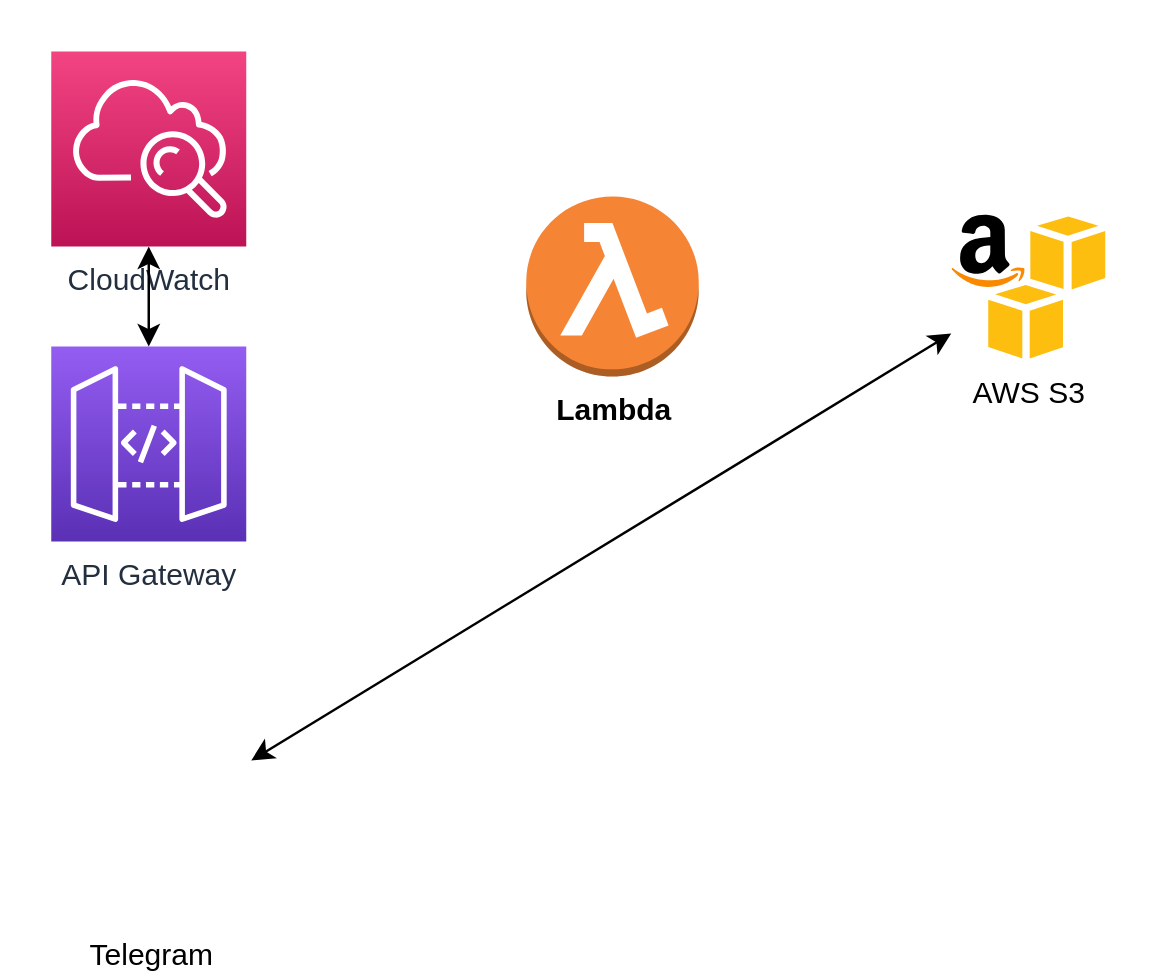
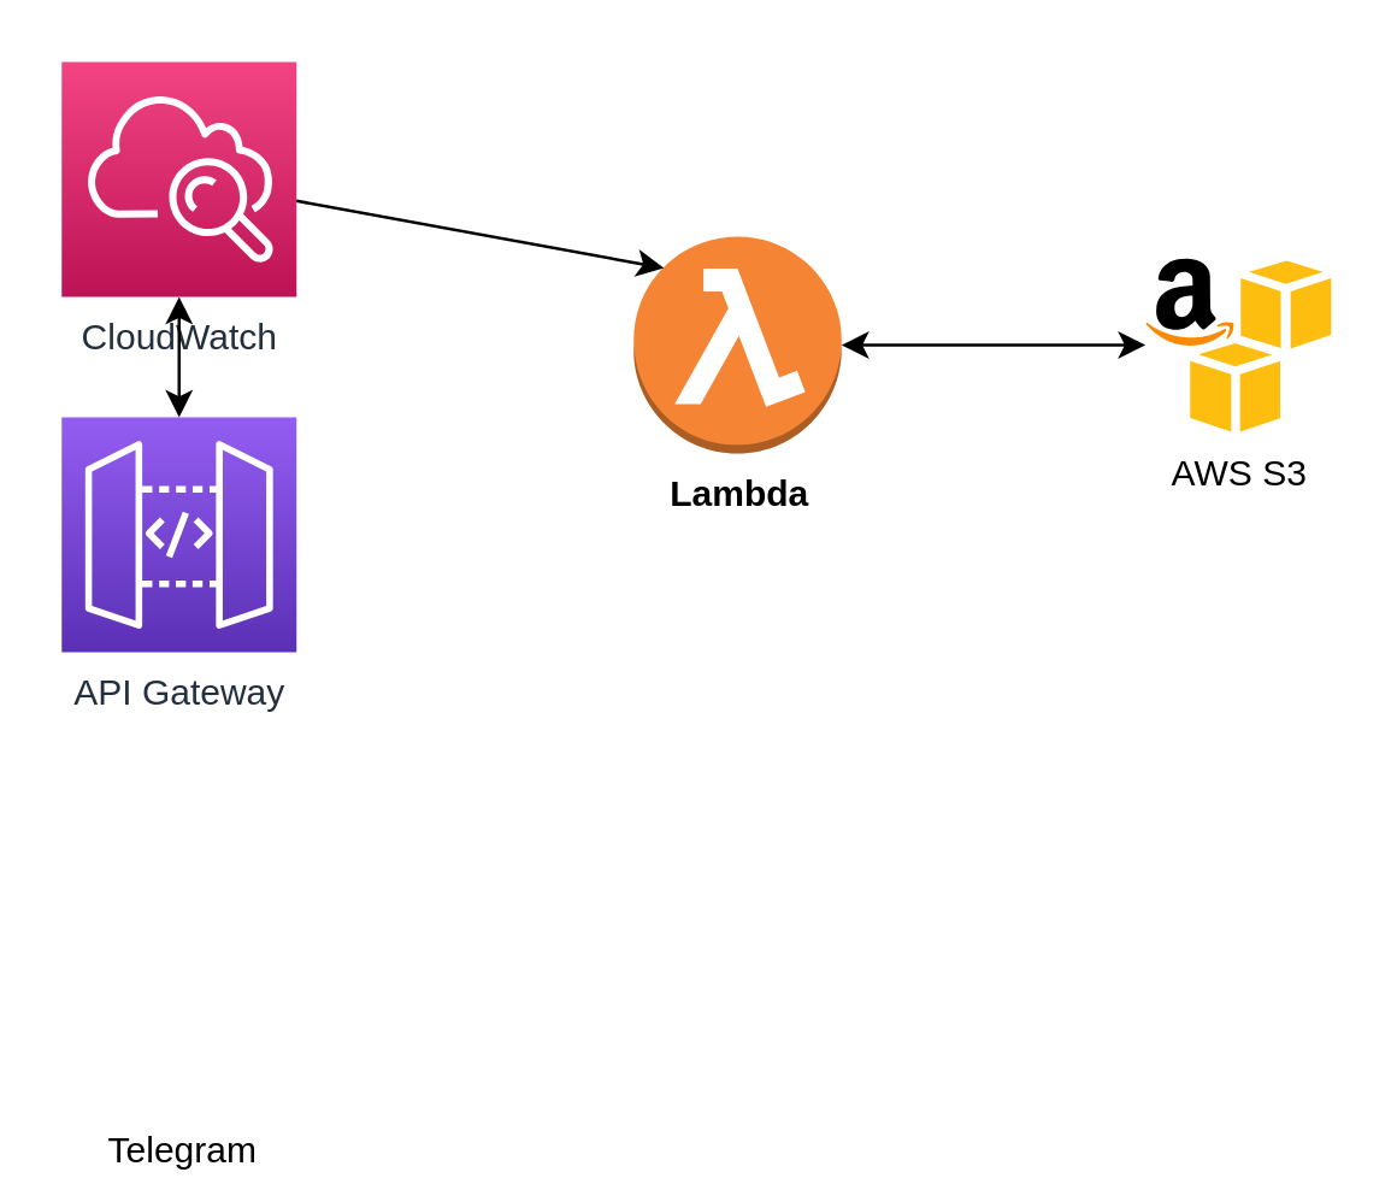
+ <mxCell id="5" value="" style="endArrow=classic;html=1;entryX=0.145;entryY=0.145;entryDx=0;entryDy=0;entryPerimeter=0;" edge="1" parent="1" source="3" target="2"><mxGeometry width="50" height="50" relative="1" as="geometry"><mxPoint x="58" y="17" as="sourcePoint" /><mxPoint x="340" y="308" as="targetPoint" /></mxGeometry></mxCell>
- <mxCell id="8" value="" style="endArrow=classic;startArrow=classic;html=1;" edge="1" parent="1" source="7" target="6"><mxGeometry width="50" height="50" relative="1" as="geometry"><mxPoint x="400" y="328" as="sourcePoint" /><mxPoint x="450" y="278" as="targetPoint" /></mxGeometry></mxCell>
+ <mxCell id="8" value="" style="endArrow=classic;startArrow=classic;html=1;entryX=1;entryY=0.5;entryDx=0;entryDy=0;entryPerimeter=0;" edge="1" parent="1" source="7" target="2"><mxGeometry width="50" height="50" relative="1" as="geometry"><mxPoint x="400" y="328" as="sourcePoint" /><mxPoint x="450" y="278" as="targetPoint" /></mxGeometry></mxCell>
